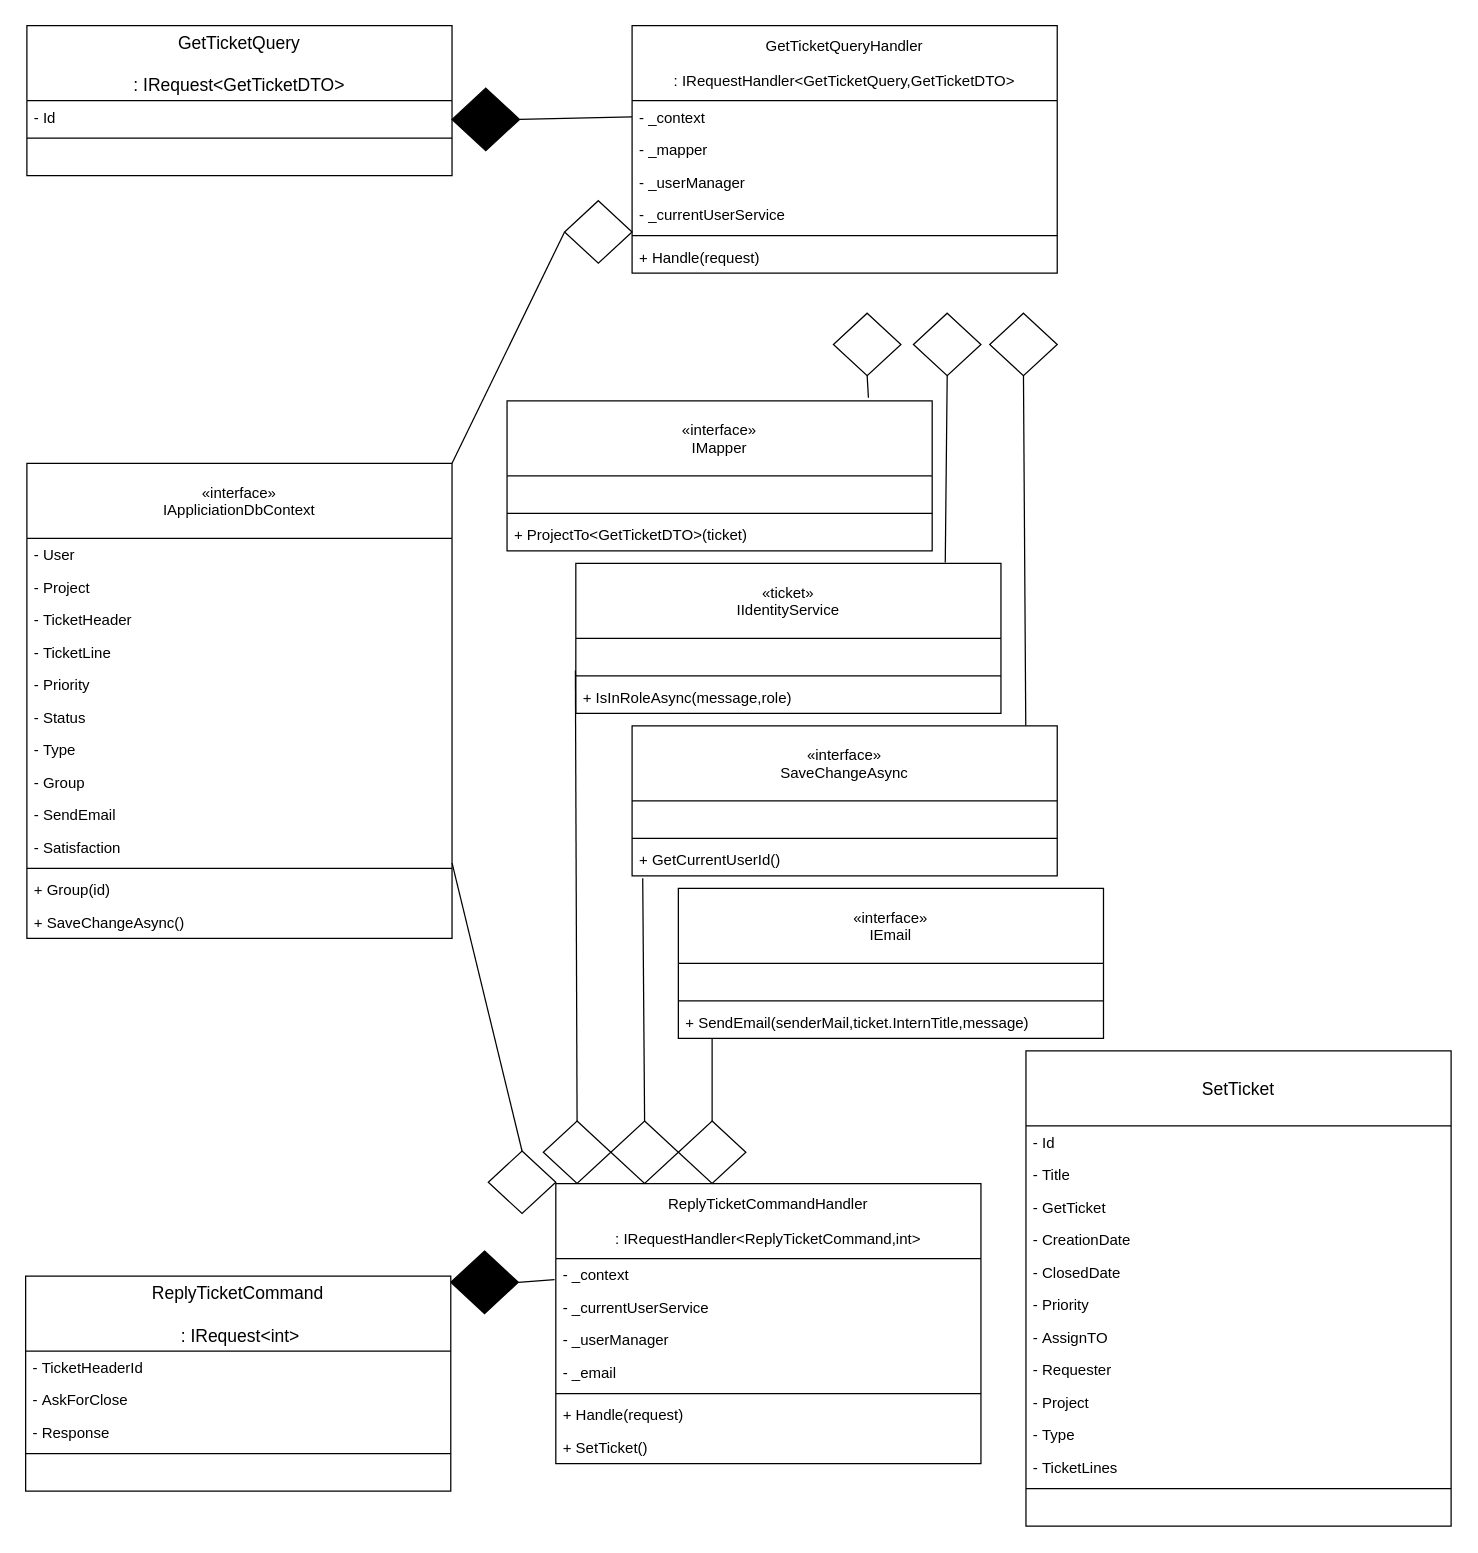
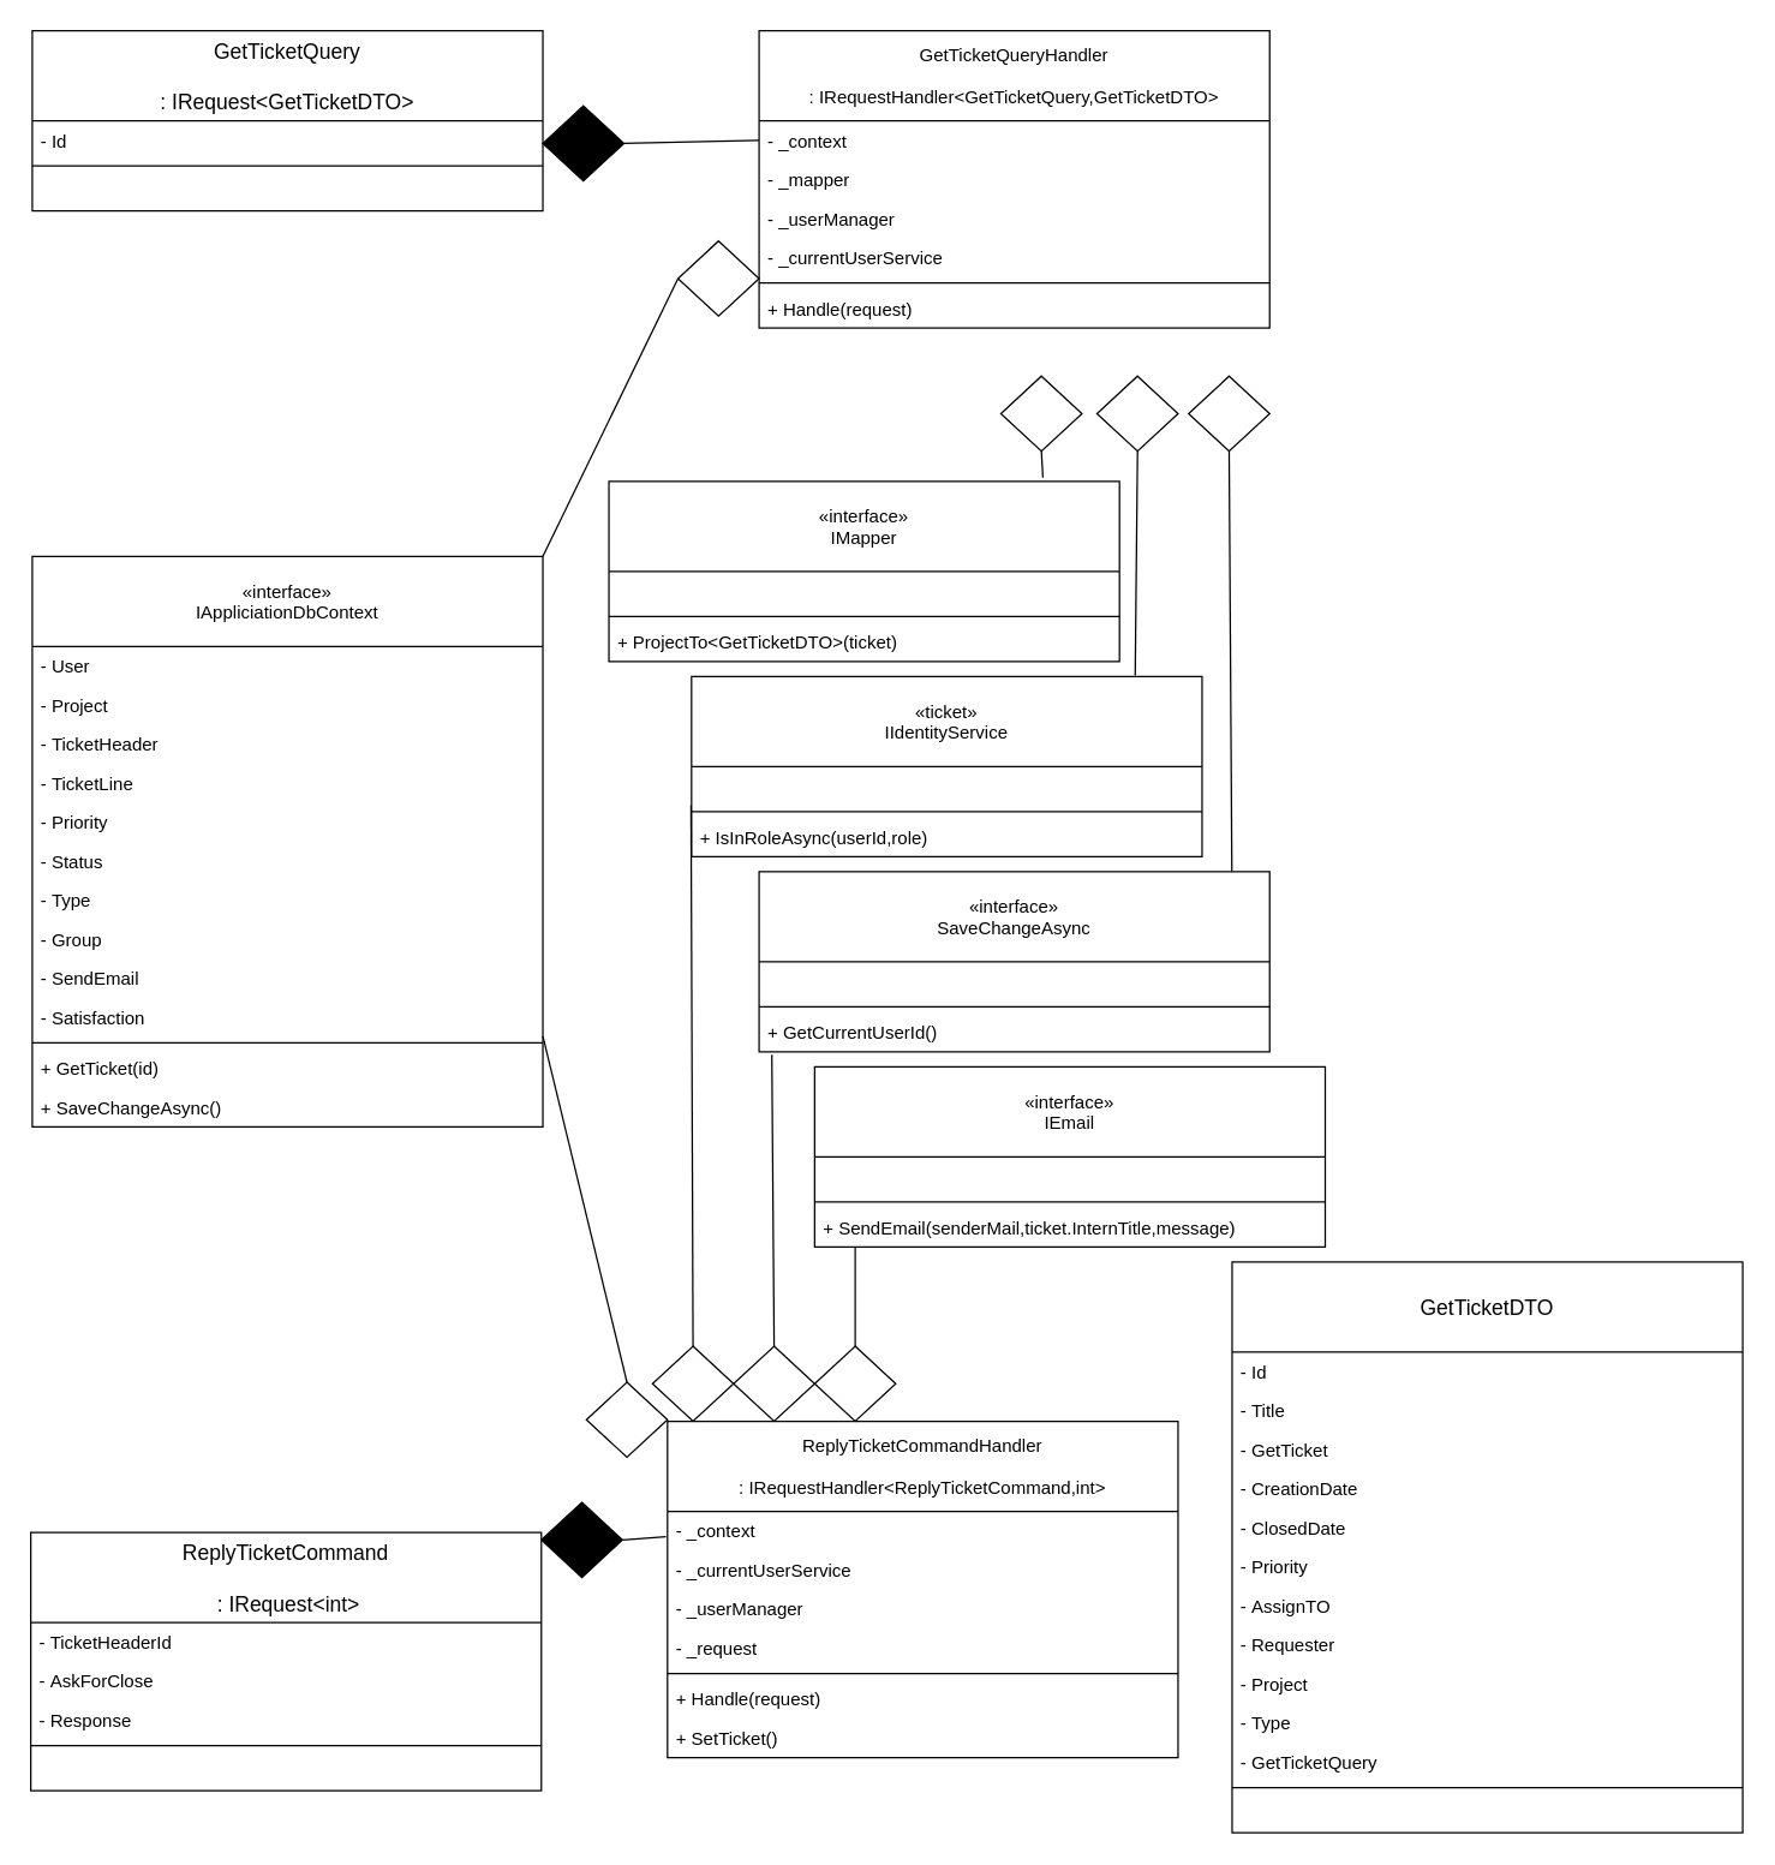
- <mxCell id="35" value="+ IsInRoleAsync(message,role)" style="text;strokeColor=none;fillColor=none;align=left;verticalAlign=top;spacingLeft=4;spacingRight=4;overflow=hidden;rotatable=0;points=[[0,0.5],[1,0.5]];portConstraint=eastwest;" parent="32" vertex="1"><mxGeometry y="94" width="340" height="26" as="geometry" /></mxCell>
+ <mxCell id="35" value="+ IsInRoleAsync(userId,role)" style="text;strokeColor=none;fillColor=none;align=left;verticalAlign=top;spacingLeft=4;spacingRight=4;overflow=hidden;rotatable=0;points=[[0,0.5],[1,0.5]];portConstraint=eastwest;" parent="32" vertex="1"><mxGeometry y="94" width="340" height="26" as="geometry" /></mxCell>
- <mxCell id="69" value="+ Group(id)" style="text;strokeColor=none;fillColor=none;align=left;verticalAlign=top;spacingLeft=4;spacingRight=4;overflow=hidden;rotatable=0;points=[[0,0.5],[1,0.5]];portConstraint=eastwest;" parent="57" vertex="1"><mxGeometry y="328" width="340" height="26" as="geometry" /></mxCell>
+ <mxCell id="69" value="+ GetTicket(id)" style="text;strokeColor=none;fillColor=none;align=left;verticalAlign=top;spacingLeft=4;spacingRight=4;overflow=hidden;rotatable=0;points=[[0,0.5],[1,0.5]];portConstraint=eastwest;" parent="57" vertex="1"><mxGeometry y="328" width="340" height="26" as="geometry" /></mxCell>
- <mxCell id="43" value="SetTicket" style="swimlane;fontStyle=0;childLayout=stackLayout;horizontal=1;startSize=60;horizontalStack=0;resizeParent=1;resizeParentMax=0;resizeLast=0;collapsible=1;marginBottom=0;align=center;fontSize=14;" parent="1" vertex="1"><mxGeometry x="820" y="840" width="340" height="380" as="geometry" /></mxCell>
+ <mxCell id="43" value="GetTicketDTO" style="swimlane;fontStyle=0;childLayout=stackLayout;horizontal=1;startSize=60;horizontalStack=0;resizeParent=1;resizeParentMax=0;resizeLast=0;collapsible=1;marginBottom=0;align=center;fontSize=14;" parent="1" vertex="1"><mxGeometry x="820" y="840" width="340" height="380" as="geometry" /></mxCell>
- <mxCell id="75" value="- _email" style="text;strokeColor=none;fillColor=none;align=left;verticalAlign=top;spacingLeft=4;spacingRight=4;overflow=hidden;rotatable=0;points=[[0,0.5],[1,0.5]];portConstraint=eastwest;" parent="71" vertex="1"><mxGeometry y="138" width="340" height="26" as="geometry" /></mxCell>
+ <mxCell id="75" value="- _request" style="text;strokeColor=none;fillColor=none;align=left;verticalAlign=top;spacingLeft=4;spacingRight=4;overflow=hidden;rotatable=0;points=[[0,0.5],[1,0.5]];portConstraint=eastwest;" parent="71" vertex="1"><mxGeometry y="138" width="340" height="26" as="geometry" /></mxCell>
- <mxCell id="54" value="- TicketLines" style="text;strokeColor=none;fillColor=none;align=left;verticalAlign=top;spacingLeft=4;spacingRight=4;overflow=hidden;rotatable=0;points=[[0,0.5],[1,0.5]];portConstraint=eastwest;" parent="43" vertex="1"><mxGeometry y="320" width="340" height="26" as="geometry" /></mxCell>
+ <mxCell id="54" value="- GetTicketQuery" style="text;strokeColor=none;fillColor=none;align=left;verticalAlign=top;spacingLeft=4;spacingRight=4;overflow=hidden;rotatable=0;points=[[0,0.5],[1,0.5]];portConstraint=eastwest;" parent="43" vertex="1"><mxGeometry y="320" width="340" height="26" as="geometry" /></mxCell>
